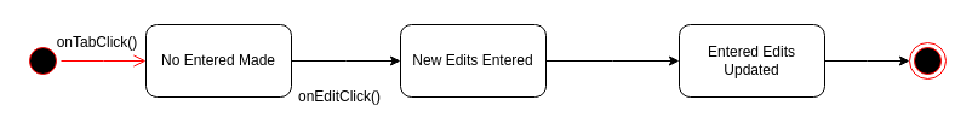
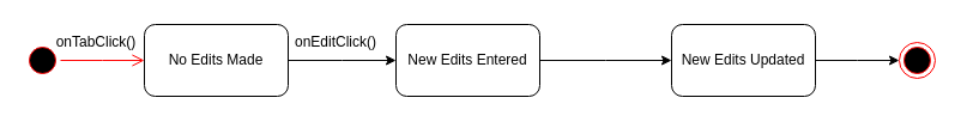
- <mxCell id="5" value="No Entered Made" style="rounded=1;whiteSpace=wrap;html=1;" vertex="1" parent="1"><mxGeometry x="120" y="20" width="120" height="60" as="geometry" /></mxCell>
+ <mxCell id="5" value="No Edits Made" style="rounded=1;whiteSpace=wrap;html=1;" vertex="1" parent="1"><mxGeometry x="120" y="20" width="120" height="60" as="geometry" /></mxCell>
- <mxCell id="11" value="Entered Edits Updated" style="rounded=1;whiteSpace=wrap;html=1;" vertex="1" parent="1"><mxGeometry x="560" y="20" width="120" height="60" as="geometry" /></mxCell>
+ <mxCell id="11" value="New Edits Updated" style="rounded=1;whiteSpace=wrap;html=1;" vertex="1" parent="1"><mxGeometry x="560" y="20" width="120" height="60" as="geometry" /></mxCell>
- <mxCell id="7" value="onEditClick()" style="text;html=1;strokeColor=none;fillColor=none;align=center;verticalAlign=middle;whiteSpace=wrap;rounded=0;" vertex="1" parent="1"><mxGeometry x="250" y="65" width="60" height="30" as="geometry" /></mxCell>
+ <mxCell id="7" value="onEditClick()" style="text;html=1;strokeColor=none;fillColor=none;align=center;verticalAlign=middle;whiteSpace=wrap;rounded=0;" vertex="1" parent="1"><mxGeometry x="250" y="20" width="60" height="30" as="geometry" /></mxCell>
